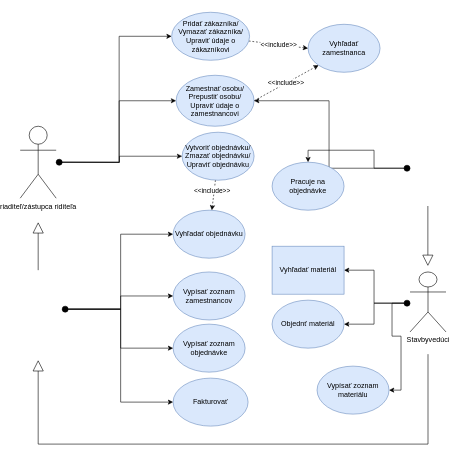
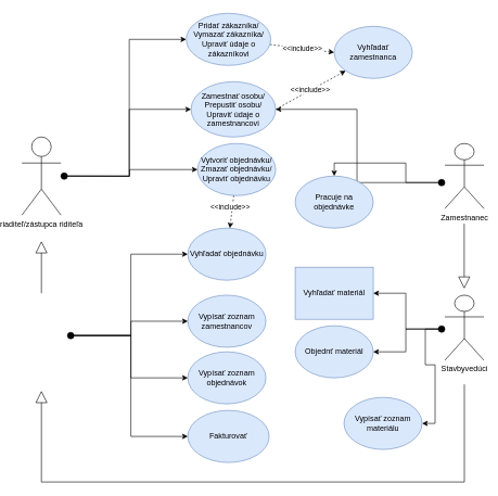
+ <mxCell id="17" value="Zamestnanec" style="shape=umlActor;verticalLabelPosition=bottom;verticalAlign=top;html=1;outlineConnect=0;" vertex="1" parent="1"><mxGeometry x="670" y="220" width="60" height="100" as="geometry" /></mxCell>
- <mxCell id="28" value="Vypísať zoznam objednávke" style="ellipse;whiteSpace=wrap;html=1;fillColor=#dae8fc;strokeColor=#6c8ebf;" vertex="1" parent="1"><mxGeometry x="275" y="540" width="120" height="80" as="geometry" /></mxCell>
+ <mxCell id="28" value="Vypísať zoznam objednávok" style="ellipse;whiteSpace=wrap;html=1;fillColor=#dae8fc;strokeColor=#6c8ebf;" vertex="1" parent="1"><mxGeometry x="275" y="540" width="120" height="80" as="geometry" /></mxCell>
